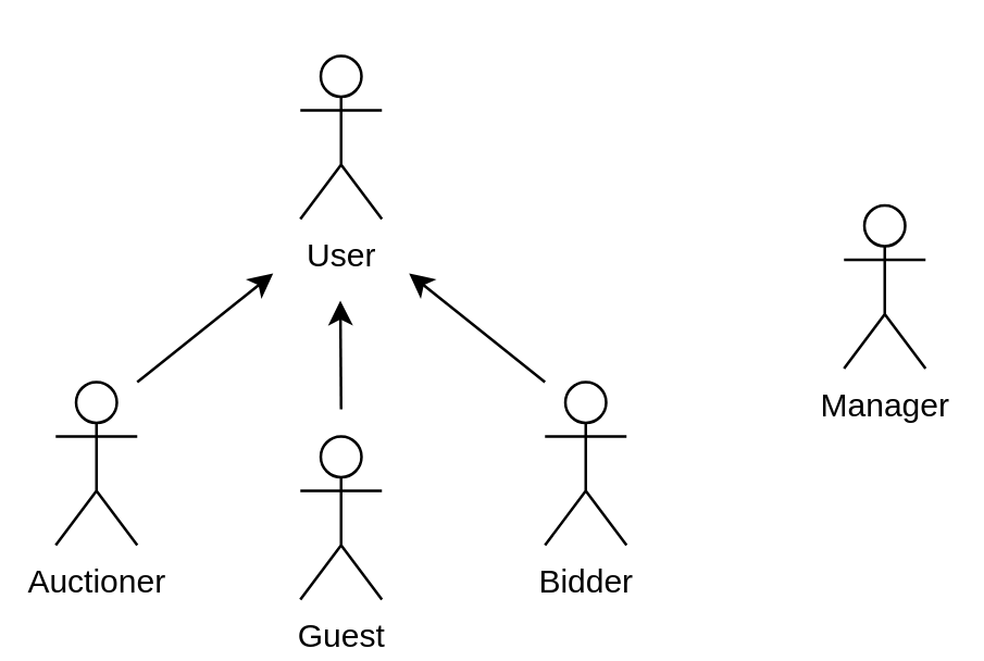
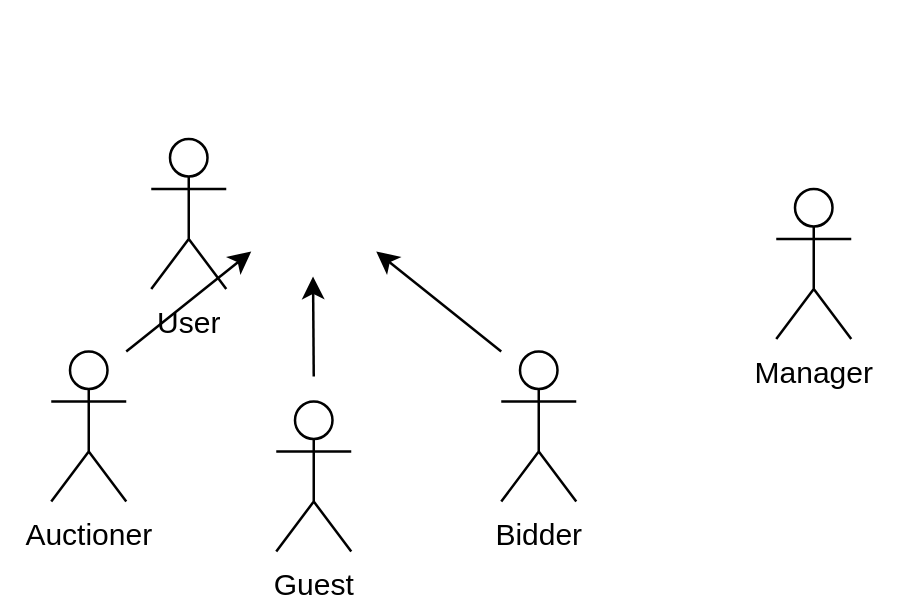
- <mxCell id="2" value="User" style="shape=umlActor;verticalLabelPosition=bottom;verticalAlign=top;html=1;outlineConnect=0;" vertex="1" parent="1"><mxGeometry x="110" y="20" width="30" height="60" as="geometry" /></mxCell>
+ <mxCell id="2" value="User" style="shape=umlActor;verticalLabelPosition=bottom;verticalAlign=top;html=1;outlineConnect=0;" vertex="1" parent="1"><mxGeometry x="60" y="55" width="30" height="60" as="geometry" /></mxCell>
